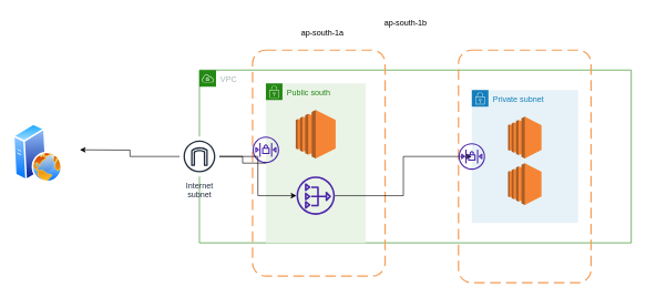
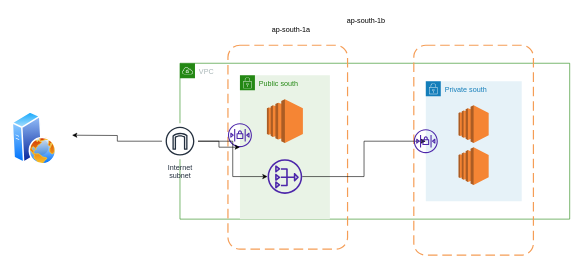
- <mxCell id="6" value="Private subnet" style="points=[[0,0],[0.25,0],[0.5,0],[0.75,0],[1,0],[1,0.25],[1,0.5],[1,0.75],[1,1],[0.75,1],[0.5,1],[0.25,1],[0,1],[0,0.75],[0,0.5],[0,0.25]];outlineConnect=0;gradientColor=none;html=1;whiteSpace=wrap;fontSize=12;fontStyle=0;container=1;pointerEvents=0;collapsible=0;recursiveResize=0;shape=mxgraph.aws4.group;grIcon=mxgraph.aws4.group_security_group;grStroke=0;strokeColor=#147EBA;fillColor=#E6F2F8;verticalAlign=top;align=left;spacingLeft=30;fontColor=#147EBA;dashed=0;" parent="2" vertex="1"><mxGeometry x="410" y="30" width="160" height="200" as="geometry" /></mxCell>
+ <mxCell id="6" value="Private south" style="points=[[0,0],[0.25,0],[0.5,0],[0.75,0],[1,0],[1,0.25],[1,0.5],[1,0.75],[1,1],[0.75,1],[0.5,1],[0.25,1],[0,1],[0,0.75],[0,0.5],[0,0.25]];outlineConnect=0;gradientColor=none;html=1;whiteSpace=wrap;fontSize=12;fontStyle=0;container=1;pointerEvents=0;collapsible=0;recursiveResize=0;shape=mxgraph.aws4.group;grIcon=mxgraph.aws4.group_security_group;grStroke=0;strokeColor=#147EBA;fillColor=#E6F2F8;verticalAlign=top;align=left;spacingLeft=30;fontColor=#147EBA;dashed=0;" parent="2" vertex="1"><mxGeometry x="410" y="30" width="160" height="200" as="geometry" /></mxCell>
- <mxCell id="17" style="edgeStyle=orthogonalEdgeStyle;rounded=0;orthogonalLoop=1;jettySize=auto;html=1;endArrow=none;" parent="1" source="19" target="5" edge="1"><mxGeometry relative="1" as="geometry" /></mxCell>
+ <mxCell id="17" style="edgeStyle=orthogonalEdgeStyle;rounded=0;orthogonalLoop=1;jettySize=auto;html=1;" parent="1" source="19" target="5" edge="1"><mxGeometry relative="1" as="geometry" /></mxCell>
